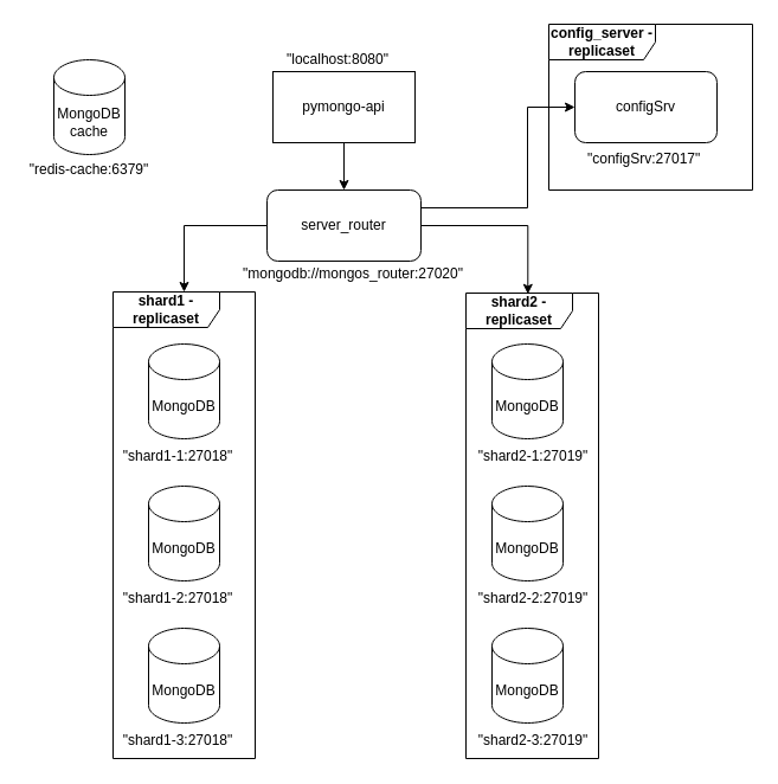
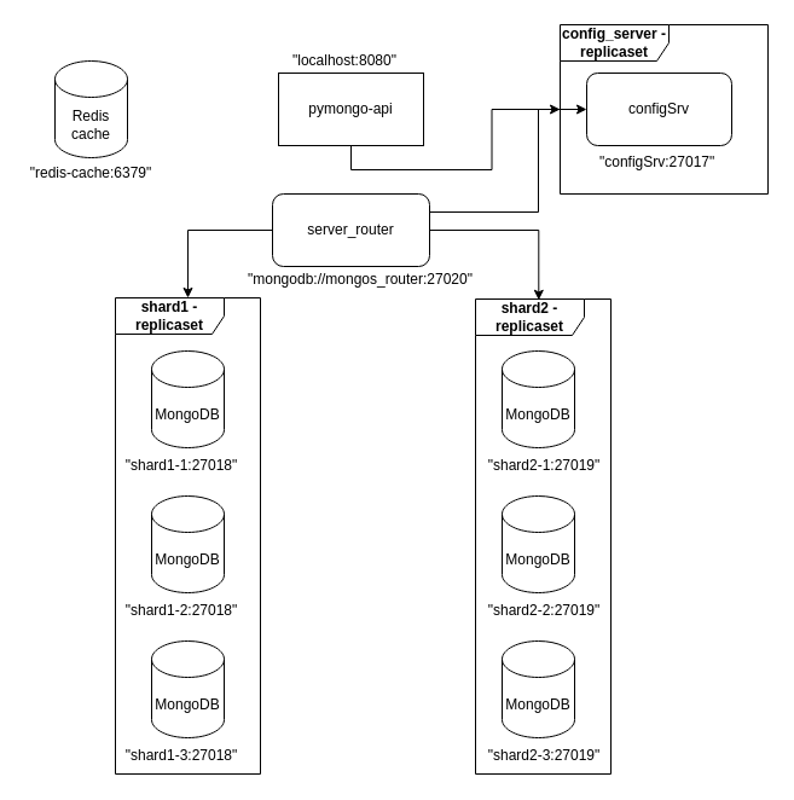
- <mxCell id="27" value="MongoDB cache" style="shape=cylinder3;whiteSpace=wrap;html=1;boundedLbl=1;backgroundOutline=1;size=15;" vertex="1" parent="1"><mxGeometry x="45" y="50" width="60" height="80" as="geometry" /></mxCell>
+ <mxCell id="27" value="Redis cache" style="shape=cylinder3;whiteSpace=wrap;html=1;boundedLbl=1;backgroundOutline=1;size=15;" vertex="1" parent="1"><mxGeometry x="45" y="50" width="60" height="80" as="geometry" /></mxCell>
- <mxCell id="3" style="edgeStyle=orthogonalEdgeStyle;rounded=0;orthogonalLoop=1;jettySize=auto;html=1;exitX=0.5;exitY=1;exitDx=0;exitDy=0;entryX=0.5;entryY=0;entryDx=0;entryDy=0;" parent="1" source="4" target="10" edge="1"><mxGeometry relative="1" as="geometry" /></mxCell>
+ <mxCell id="3" style="edgeStyle=orthogonalEdgeStyle;rounded=0;orthogonalLoop=1;jettySize=auto;html=1;exitX=0.5;exitY=1;exitDx=0;exitDy=0;" parent="1" source="4" target="17" edge="1"><mxGeometry relative="1" as="geometry" /></mxCell>
